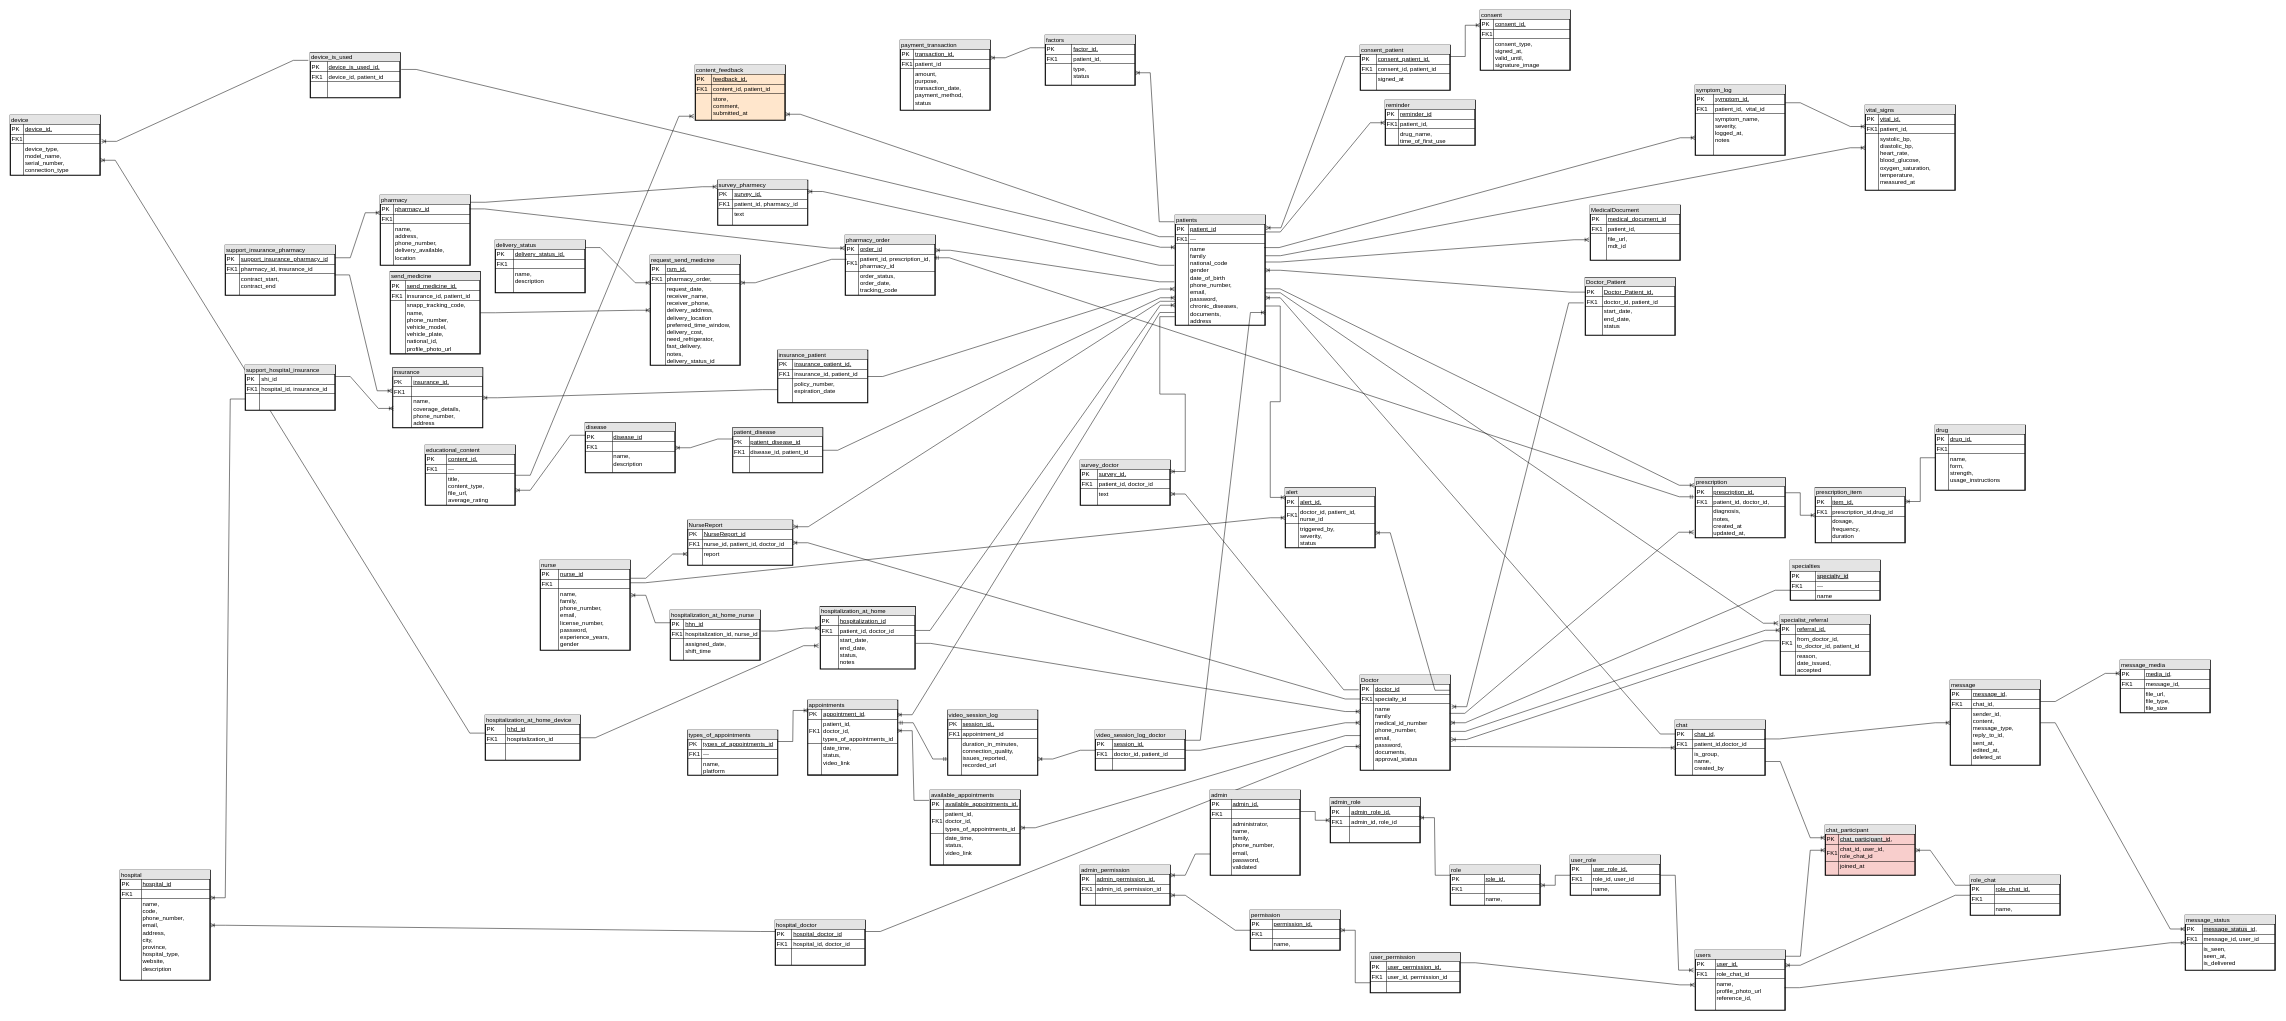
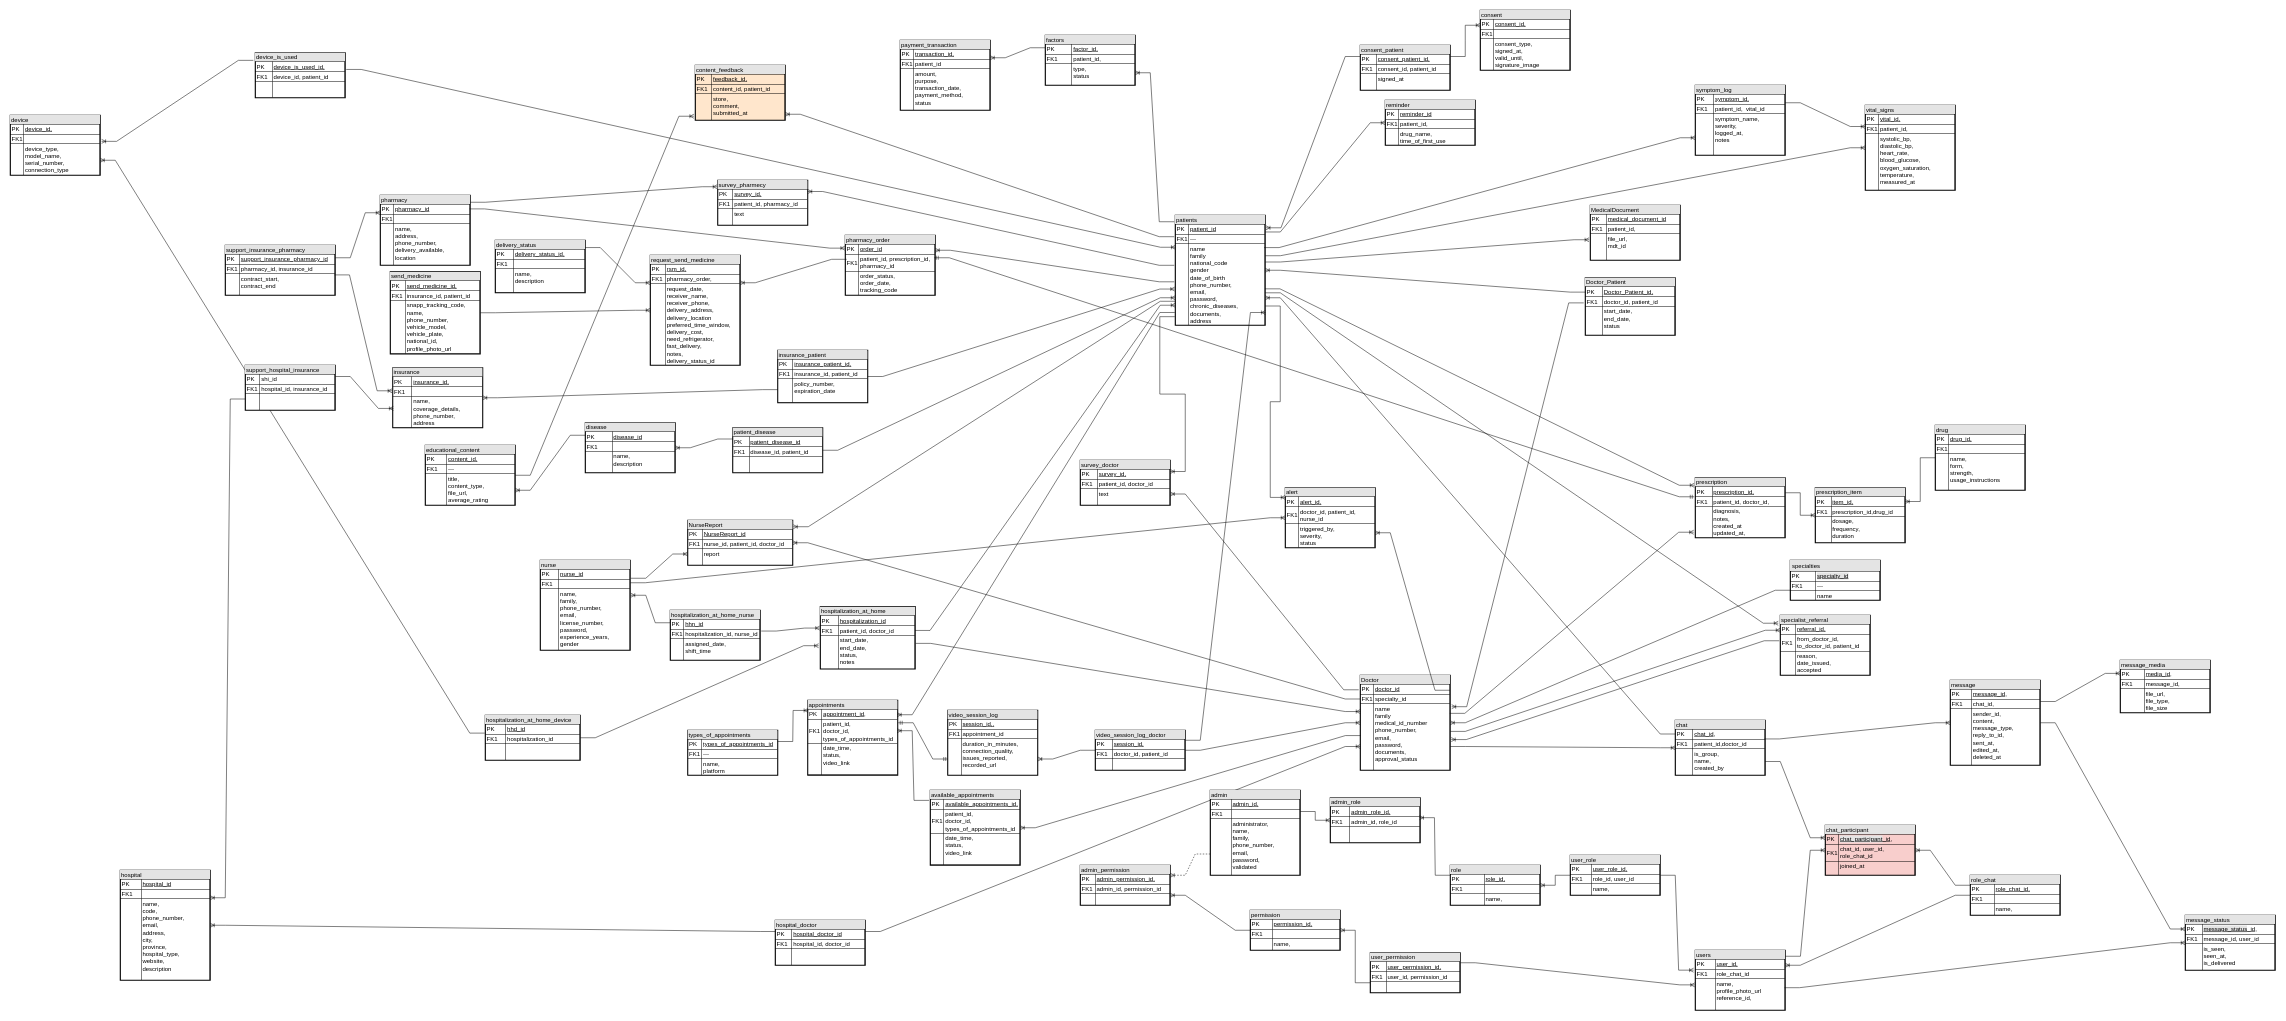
- <mxCell id="21" value="&lt;div style=&quot;box-sizing: border-box; width: 100%; background: rgb(228, 228, 228); padding: 2px;&quot;&gt;device_is_used&lt;/div&gt;&lt;table border=&quot;1&quot; style=&quot;width: 100%; font-size: 1em; border: 1px solid rgb(0, 0, 0); border-collapse: collapse;&quot; cellpadding=&quot;2&quot; cellspacing=&quot;0&quot;&gt;&lt;tbody&gt;&lt;tr&gt;&lt;td&gt;PK&lt;/td&gt;&lt;td style=&quot;border-collapse: collapse; border-color: rgb(0, 0, 0);&quot; border=&quot;1&quot;&gt;&lt;u&gt;device_is_used_id,&lt;/u&gt;&lt;/td&gt;&lt;/tr&gt;&lt;tr&gt;&lt;td&gt;FK1&lt;/td&gt;&lt;td&gt;device_id, patient_id&lt;/td&gt;&lt;/tr&gt;&lt;tr&gt;&lt;td&gt;&lt;/td&gt;&lt;td&gt;&lt;br&gt;&lt;br&gt;&lt;/td&gt;&lt;/tr&gt;&lt;/tbody&gt;&lt;/table&gt;" style="verticalAlign=top;align=left;overflow=fill;html=1;whiteSpace=wrap;strokeWidth=2;" parent="1" vertex="1"><mxGeometry x="620" y="105" width="180" height="90" as="geometry" /></mxCell>
+ <mxCell id="21" value="&lt;div style=&quot;box-sizing: border-box; width: 100%; background: rgb(228, 228, 228); padding: 2px;&quot;&gt;device_is_used&lt;/div&gt;&lt;table border=&quot;1&quot; style=&quot;width: 100%; font-size: 1em; border: 1px solid rgb(0, 0, 0); border-collapse: collapse;&quot; cellpadding=&quot;2&quot; cellspacing=&quot;0&quot;&gt;&lt;tbody&gt;&lt;tr&gt;&lt;td&gt;PK&lt;/td&gt;&lt;td style=&quot;border-collapse: collapse; border-color: rgb(0, 0, 0);&quot; border=&quot;1&quot;&gt;&lt;u&gt;device_is_used_id,&lt;/u&gt;&lt;/td&gt;&lt;/tr&gt;&lt;tr&gt;&lt;td&gt;FK1&lt;/td&gt;&lt;td&gt;device_id, patient_id&lt;/td&gt;&lt;/tr&gt;&lt;tr&gt;&lt;td&gt;&lt;/td&gt;&lt;td&gt;&lt;br&gt;&lt;br&gt;&lt;/td&gt;&lt;/tr&gt;&lt;/tbody&gt;&lt;/table&gt;" style="verticalAlign=top;align=left;overflow=fill;html=1;whiteSpace=wrap;strokeWidth=2;" parent="1" vertex="1"><mxGeometry x="510" y="105" width="180" height="90" as="geometry" /></mxCell>
- <mxCell id="128" value="" style="edgeStyle=entityRelationEdgeStyle;fontSize=12;html=1;endArrow=ERoneToMany;rounded=0;exitX=0;exitY=0.75;exitDx=0;exitDy=0;entryX=1;entryY=0.25;entryDx=0;entryDy=0;" parent="1" source="124" target="126" edge="1"><mxGeometry width="100" height="100" relative="1" as="geometry"><mxPoint x="2900" y="1730" as="sourcePoint" /><mxPoint x="2770" y="1700" as="targetPoint" /></mxGeometry></mxCell>
+ <mxCell id="128" value="" style="edgeStyle=entityRelationEdgeStyle;fontSize=12;html=1;endArrow=ERoneToMany;rounded=0;exitX=0;exitY=0.75;exitDx=0;exitDy=0;entryX=1;entryY=0.25;entryDx=0;entryDy=0;dashed=1;" parent="1" source="124" target="126" edge="1"><mxGeometry width="100" height="100" relative="1" as="geometry"><mxPoint x="2900" y="1730" as="sourcePoint" /><mxPoint x="2770" y="1700" as="targetPoint" /></mxGeometry></mxCell>
